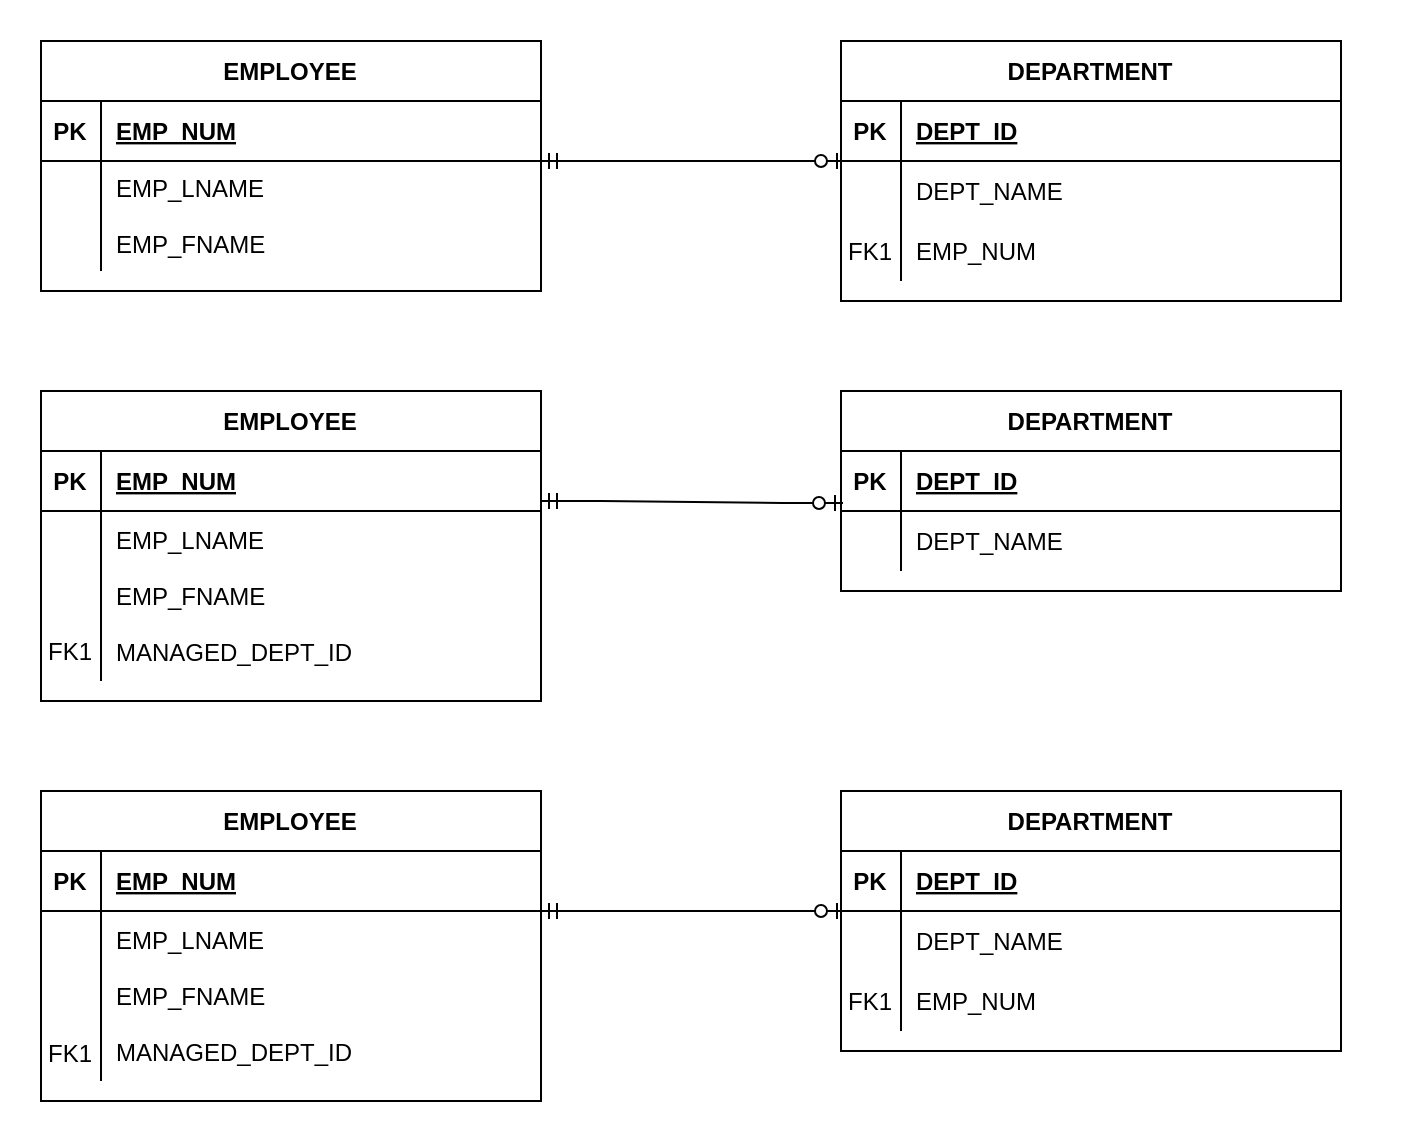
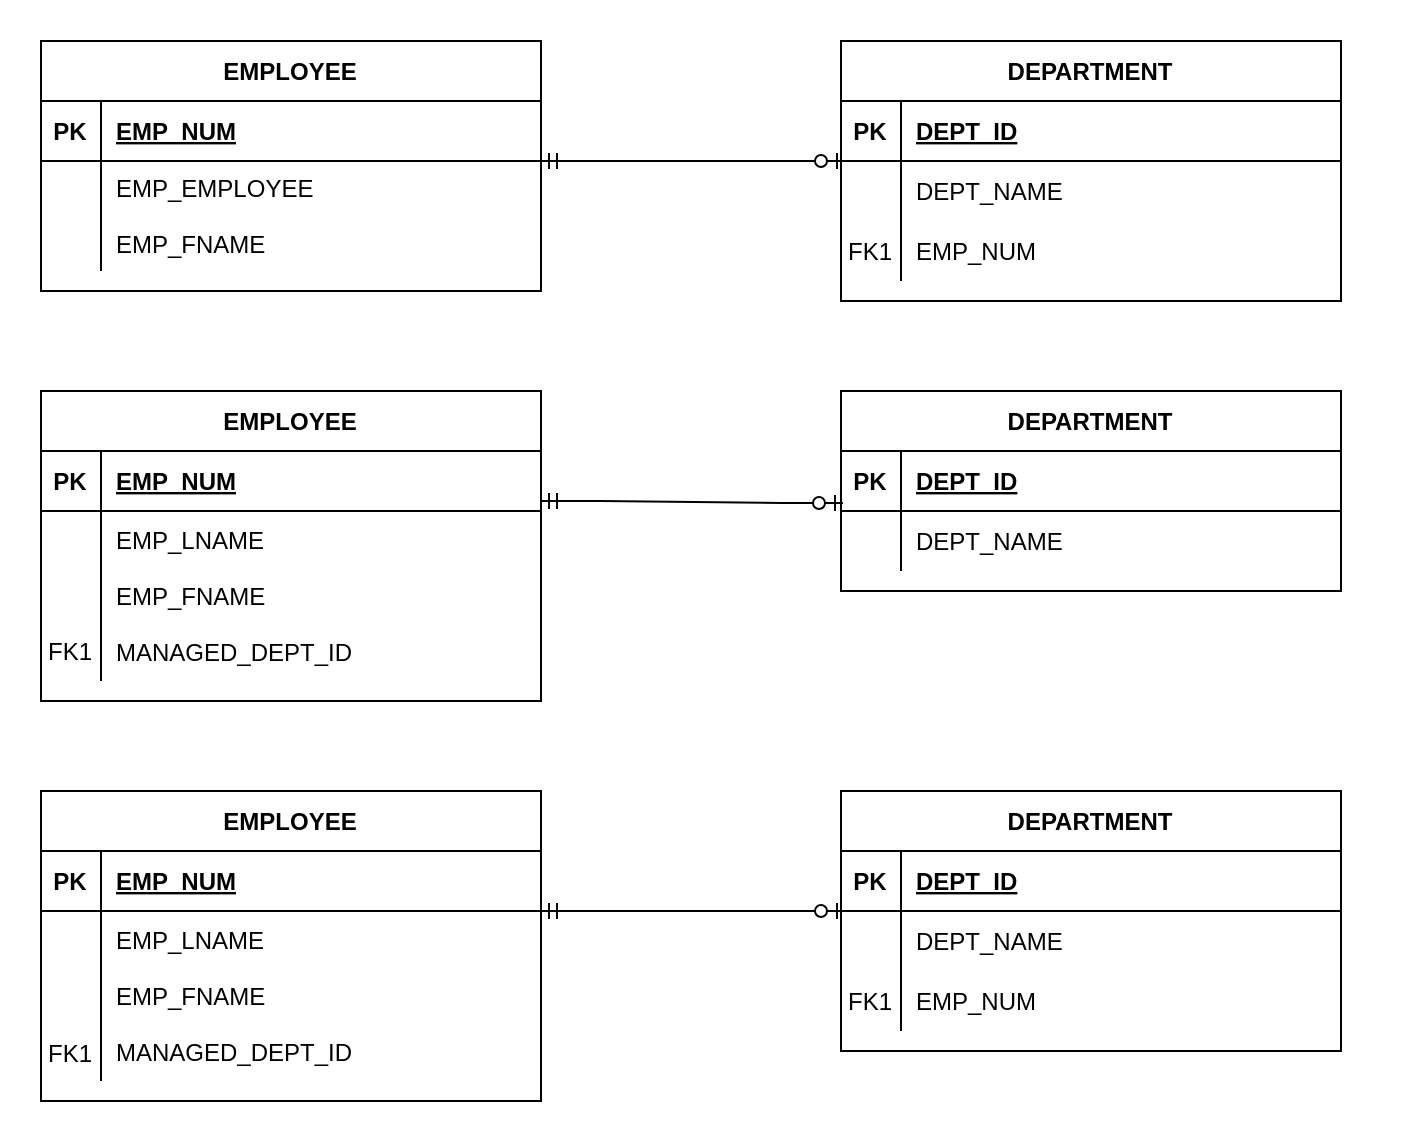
- <mxCell id="56" value="EMP_LNAME&#10;&#10;EMP_FNAME" style="shape=partialRectangle;overflow=hidden;connectable=0;fillColor=none;top=0;left=0;bottom=0;right=0;align=left;spacingLeft=6;" parent="54" vertex="1"><mxGeometry x="30" width="220" height="55" as="geometry"><mxRectangle width="220" height="55" as="alternateBounds" /></mxGeometry></mxCell>
+ <mxCell id="56" value="EMP_EMPLOYEE&#10;&#10;EMP_FNAME" style="shape=partialRectangle;overflow=hidden;connectable=0;fillColor=none;top=0;left=0;bottom=0;right=0;align=left;spacingLeft=6;" parent="54" vertex="1"><mxGeometry x="30" width="220" height="55" as="geometry"><mxRectangle width="220" height="55" as="alternateBounds" /></mxGeometry></mxCell>
